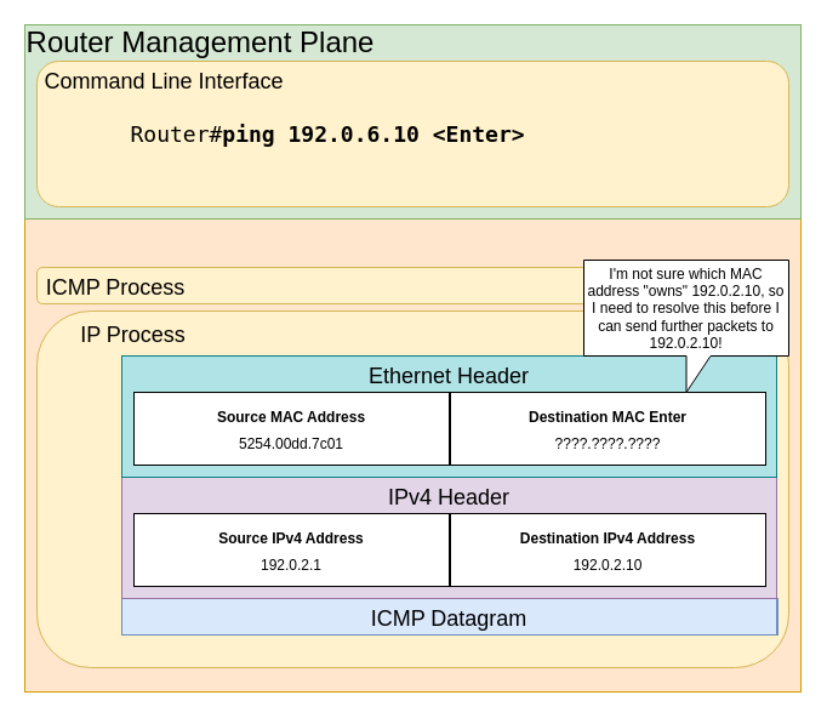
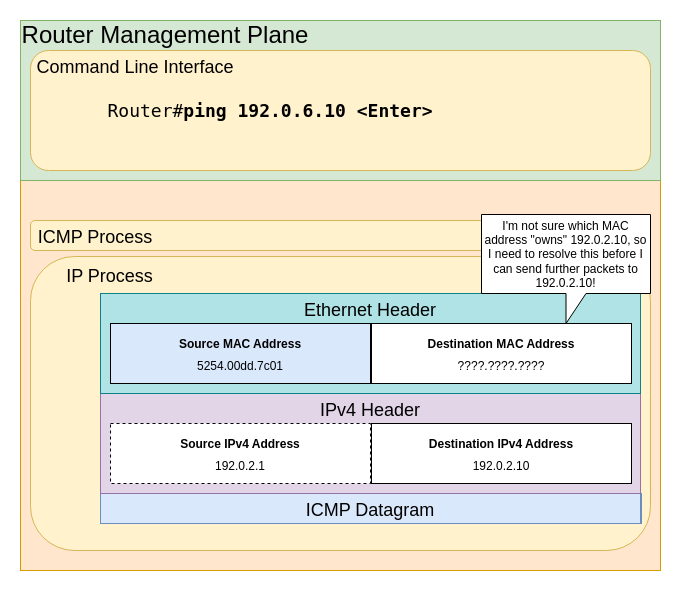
- <mxCell id="20" value="&lt;font style=&quot;font-size: 12px&quot;&gt;&lt;b&gt;Source MAC Address&lt;/b&gt;&lt;br&gt;5254.00dd.7c01&lt;br&gt;&lt;/font&gt;" style="rounded=0;whiteSpace=wrap;html=1;fontSize=18;" vertex="1" parent="1"><mxGeometry x="110" y="323" width="260" height="60" as="geometry" /></mxCell>
+ <mxCell id="20" value="&lt;font style=&quot;font-size: 12px&quot;&gt;&lt;b&gt;Source MAC Address&lt;/b&gt;&lt;br&gt;5254.00dd.7c01&lt;br&gt;&lt;/font&gt;" style="rounded=0;whiteSpace=wrap;html=1;fontSize=18;fillColor=#dae8fc;" vertex="1" parent="1"><mxGeometry x="110" y="323" width="260" height="60" as="geometry" /></mxCell>
- <mxCell id="22" value="&lt;font style=&quot;font-size: 12px&quot;&gt;&lt;b&gt;Destination MAC Enter&lt;/b&gt;&lt;br&gt;????.????.????&lt;br&gt;&lt;/font&gt;" style="rounded=0;whiteSpace=wrap;html=1;fontSize=18;" vertex="1" parent="1"><mxGeometry x="371" y="323" width="260" height="60" as="geometry" /></mxCell>
+ <mxCell id="22" value="&lt;font style=&quot;font-size: 12px&quot;&gt;&lt;b&gt;Destination MAC Address&lt;/b&gt;&lt;br&gt;????.????.????&lt;br&gt;&lt;/font&gt;" style="rounded=0;whiteSpace=wrap;html=1;fontSize=18;" vertex="1" parent="1"><mxGeometry x="371" y="323" width="260" height="60" as="geometry" /></mxCell>
- <mxCell id="16" value="&lt;font style=&quot;font-size: 12px&quot;&gt;&lt;b&gt;Source IPv4 Address&lt;/b&gt;&lt;br&gt;192.0.2.1&lt;br&gt;&lt;/font&gt;" style="rounded=0;whiteSpace=wrap;html=1;fontSize=18;" vertex="1" parent="1"><mxGeometry x="110" y="423" width="260" height="60" as="geometry" /></mxCell>
+ <mxCell id="16" value="&lt;font style=&quot;font-size: 12px&quot;&gt;&lt;b&gt;Source IPv4 Address&lt;/b&gt;&lt;br&gt;192.0.2.1&lt;br&gt;&lt;/font&gt;" style="rounded=0;whiteSpace=wrap;html=1;fontSize=18;dashed=1;" vertex="1" parent="1"><mxGeometry x="110" y="423" width="260" height="60" as="geometry" /></mxCell>
